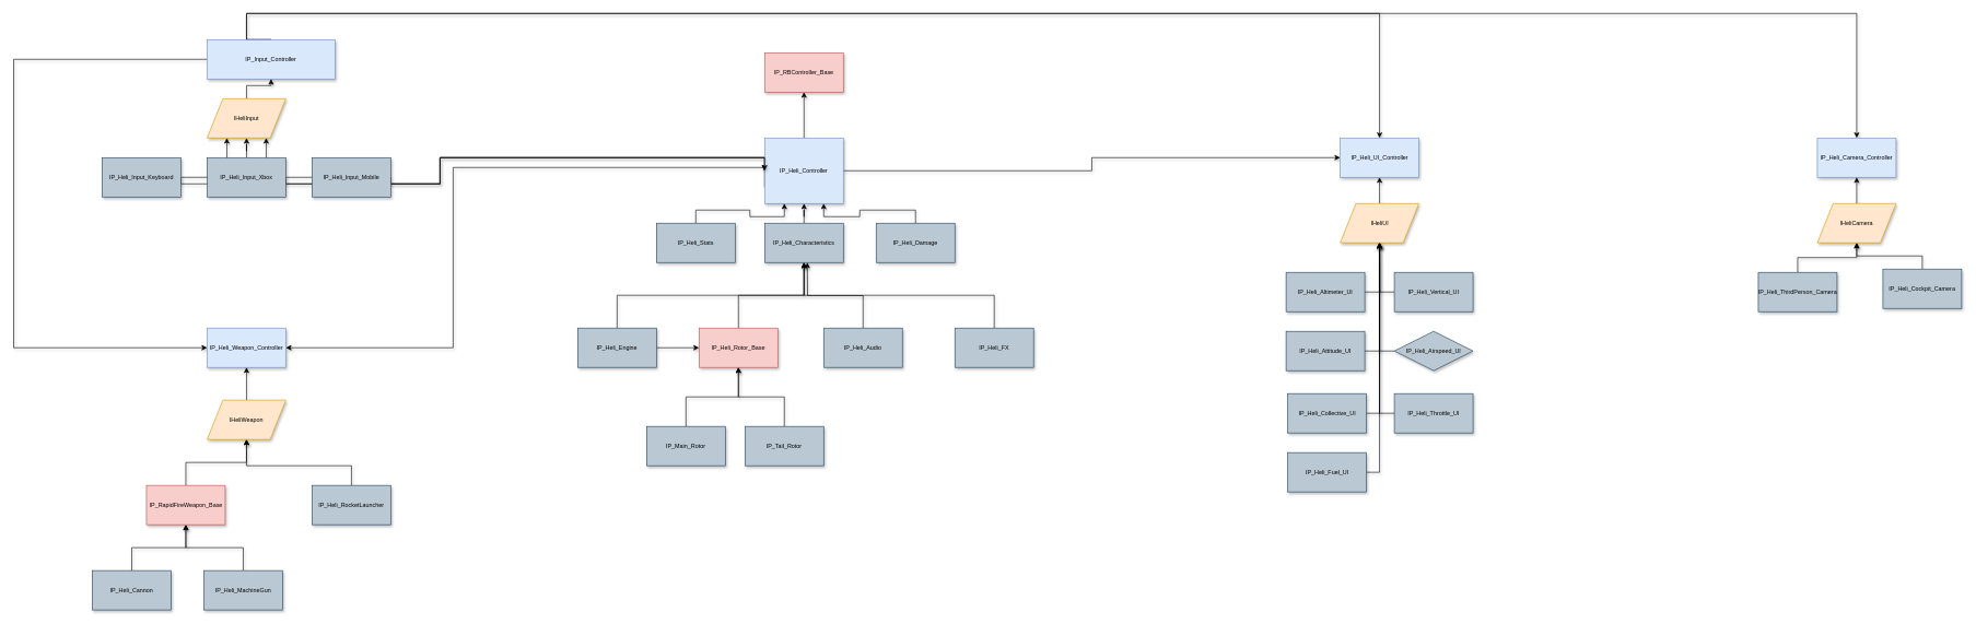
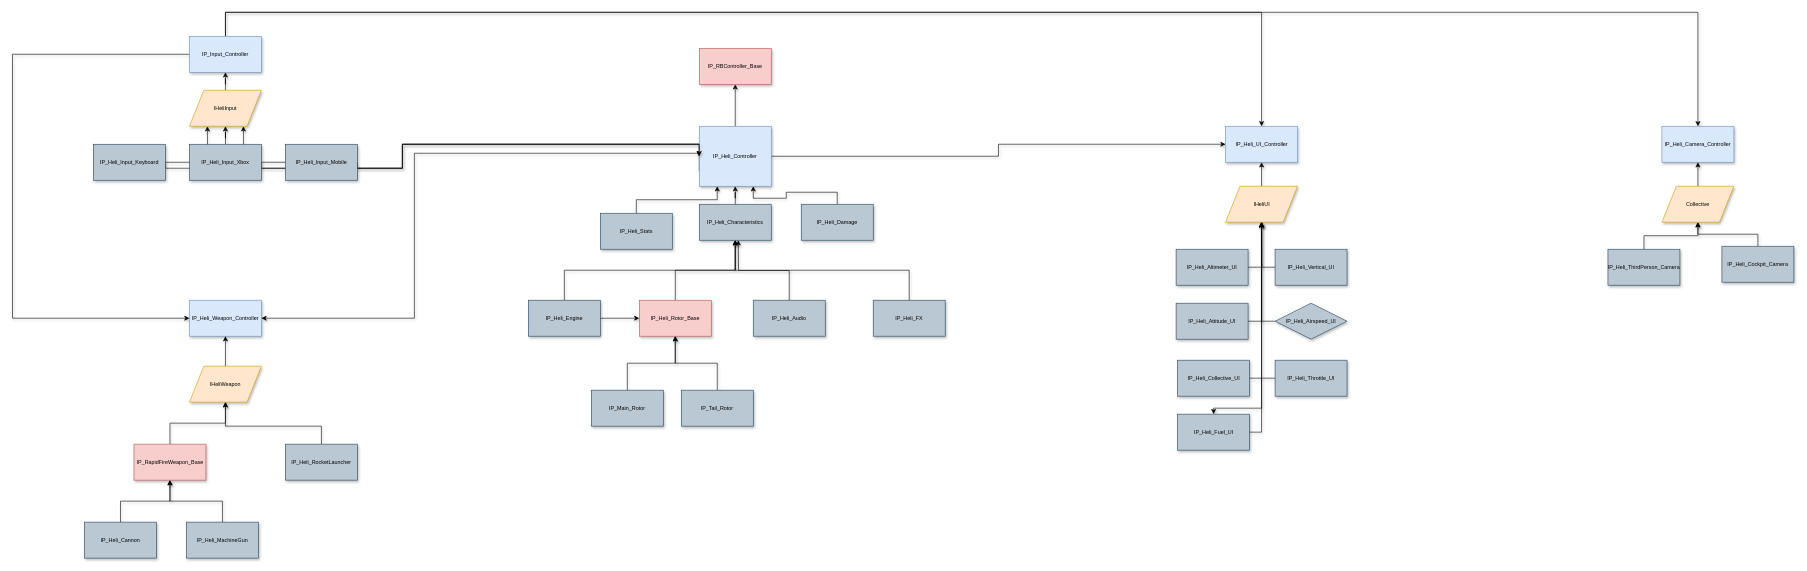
- <mxCell id="26" value="IP_Input_Controller" style="rounded=0;whiteSpace=wrap;html=1;fontSize=9;fillColor=#dae8fc;strokeColor=#6c8ebf;shadow=1;" vertex="1" parent="1"><mxGeometry x="315" y="60" width="195" height="60" as="geometry" /></mxCell>
+ <mxCell id="26" value="IP_Input_Controller" style="rounded=0;whiteSpace=wrap;html=1;fontSize=9;fillColor=#dae8fc;strokeColor=#6c8ebf;shadow=1;" vertex="1" parent="1"><mxGeometry x="315" y="60" width="120" height="60" as="geometry" /></mxCell>
- <mxCell id="71" value="IHeliCamera" style="shape=parallelogram;perimeter=parallelogramPerimeter;whiteSpace=wrap;html=1;fontSize=9;fillColor=#ffe6cc;strokeColor=#d79b00;shadow=1;" vertex="1" parent="1"><mxGeometry x="2770" y="310" width="120" height="60" as="geometry" /></mxCell>
+ <mxCell id="71" value="Collective" style="shape=parallelogram;perimeter=parallelogramPerimeter;whiteSpace=wrap;html=1;fontSize=9;fillColor=#ffe6cc;strokeColor=#d79b00;shadow=1;" vertex="1" parent="1"><mxGeometry x="2770" y="310" width="120" height="60" as="geometry" /></mxCell>
- <mxCell id="68" value="IP_Heli_Stats" style="rounded=0;whiteSpace=wrap;html=1;fontSize=9;fillColor=#bac8d3;strokeColor=#23445d;shadow=1;" vertex="1" parent="1"><mxGeometry x="1000" y="340" width="120" height="60" as="geometry" /></mxCell>
+ <mxCell id="68" value="IP_Heli_Stats" style="rounded=0;whiteSpace=wrap;html=1;fontSize=9;fillColor=#bac8d3;strokeColor=#23445d;shadow=1;" vertex="1" parent="1"><mxGeometry x="1000" y="355" width="120" height="60" as="geometry" /></mxCell>
- <mxCell id="48" style="edgeStyle=orthogonalEdgeStyle;rounded=0;html=1;exitX=1;exitY=0.5;entryX=0.5;entryY=1;jettySize=auto;orthogonalLoop=1;fontSize=9;shadow=1;" edge="1" parent="1" source="49" target="37"><mxGeometry relative="1" as="geometry" /></mxCell>
+ <mxCell id="48" style="edgeStyle=orthogonalEdgeStyle;rounded=0;html=1;exitX=1;exitY=0.5;jettySize=auto;orthogonalLoop=1;fontSize=9;shadow=1;" edge="1" parent="1" source="49" target="51"><mxGeometry relative="1" as="geometry" /></mxCell>
